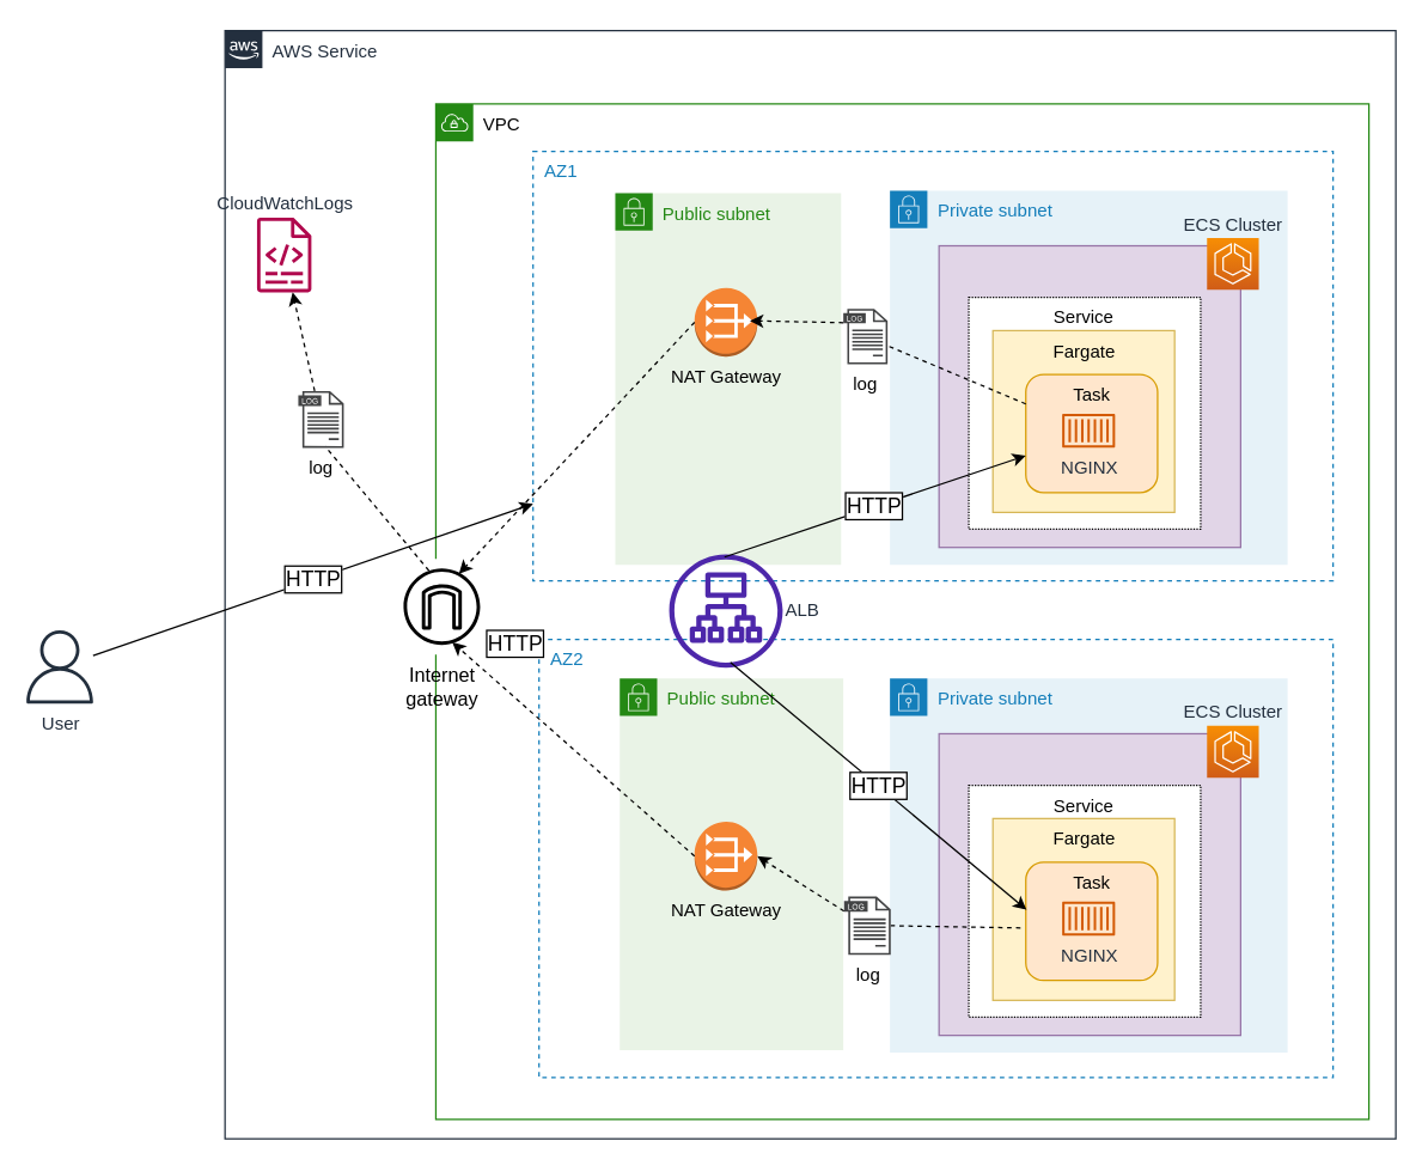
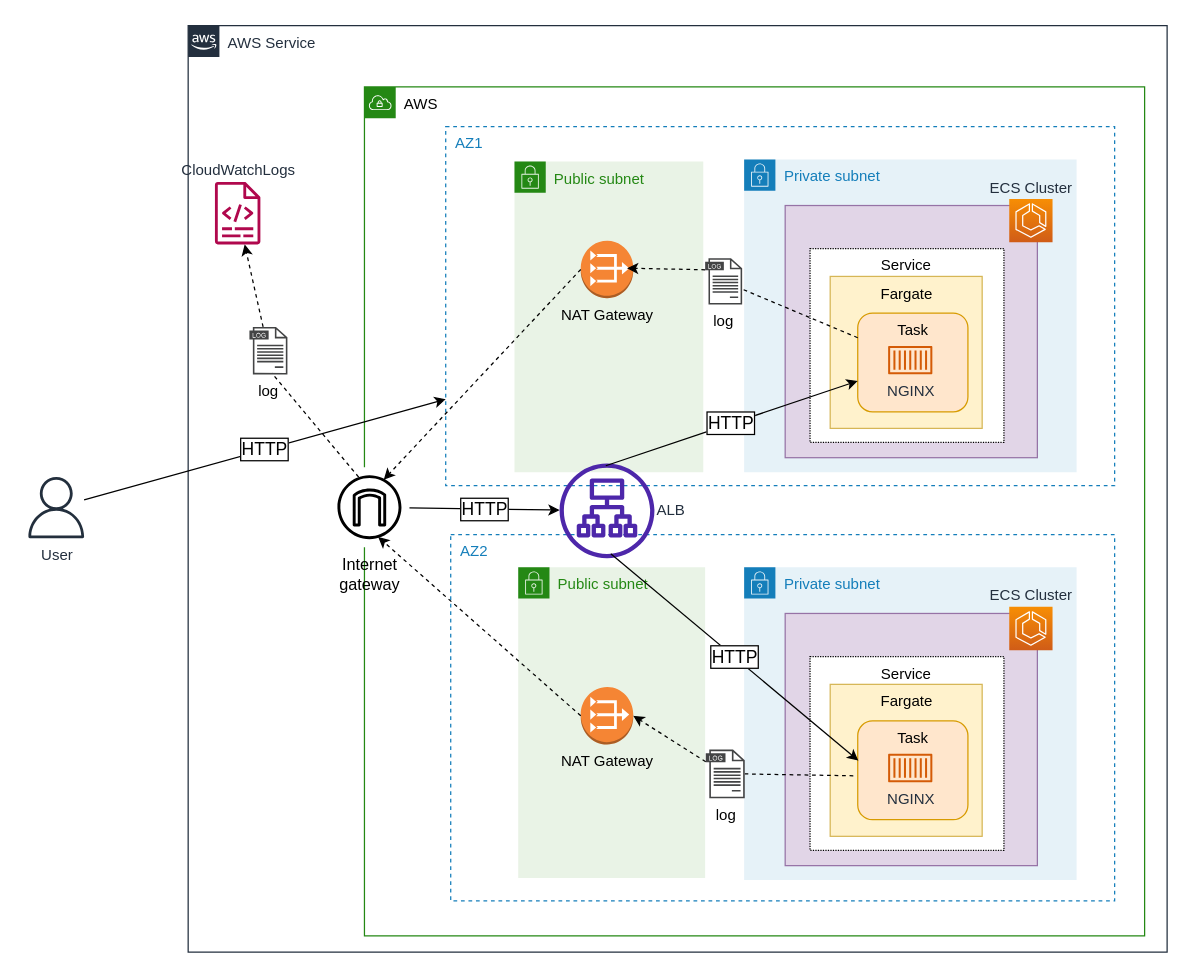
- <mxCell id="22" value="&lt;font style=&quot;&quot; color=&quot;#000000&quot;&gt;VPC&lt;/font&gt;" style="points=[[0,0],[0.25,0],[0.5,0],[0.75,0],[1,0],[1,0.25],[1,0.5],[1,0.75],[1,1],[0.75,1],[0.5,1],[0.25,1],[0,1],[0,0.75],[0,0.5],[0,0.25]];outlineConnect=0;gradientColor=none;html=1;whiteSpace=wrap;fontSize=12;fontStyle=0;container=1;pointerEvents=0;collapsible=0;recursiveResize=0;shape=mxgraph.aws4.group;grIcon=mxgraph.aws4.group_vpc;strokeColor=#248814;fillColor=none;verticalAlign=top;align=left;spacingLeft=30;fontColor=#AAB7B8;dashed=0;rounded=0;dashPattern=1 1;fillStyle=auto;" parent="21" vertex="1"><mxGeometry x="141" y="49" width="624" height="679" as="geometry" /></mxCell>
+ <mxCell id="22" value="&lt;font style=&quot;&quot; color=&quot;#000000&quot;&gt;AWS&lt;/font&gt;" style="points=[[0,0],[0.25,0],[0.5,0],[0.75,0],[1,0],[1,0.25],[1,0.5],[1,0.75],[1,1],[0.75,1],[0.5,1],[0.25,1],[0,1],[0,0.75],[0,0.5],[0,0.25]];outlineConnect=0;gradientColor=none;html=1;whiteSpace=wrap;fontSize=12;fontStyle=0;container=1;pointerEvents=0;collapsible=0;recursiveResize=0;shape=mxgraph.aws4.group;grIcon=mxgraph.aws4.group_vpc;strokeColor=#248814;fillColor=none;verticalAlign=top;align=left;spacingLeft=30;fontColor=#AAB7B8;dashed=0;rounded=0;dashPattern=1 1;fillStyle=auto;" parent="21" vertex="1"><mxGeometry x="141" y="49" width="624" height="679" as="geometry" /></mxCell>
- <mxCell id="26" value="HTTP" style="endArrow=classic;html=1;fontColor=#000000;fontSize=14;labelBorderColor=default;" parent="22" source="24" target="11" edge="1"><mxGeometry relative="1" as="geometry"><mxPoint x="41.003" y="337.048" as="sourcePoint" /><mxPoint x="237.23" y="335.184" as="targetPoint" /></mxGeometry></mxCell>
+ <mxCell id="26" value="HTTP" style="endArrow=classic;html=1;fontColor=#000000;fontSize=14;labelBorderColor=default;" parent="22" source="24" target="23" edge="1"><mxGeometry relative="1" as="geometry"><mxPoint x="41.003" y="337.048" as="sourcePoint" /><mxPoint x="237.23" y="335.184" as="targetPoint" /></mxGeometry></mxCell>
- <mxCell id="20" value="User" style="sketch=0;outlineConnect=0;fontColor=#232F3E;gradientColor=none;fillColor=#232F3D;strokeColor=none;dashed=0;verticalLabelPosition=bottom;verticalAlign=top;align=center;html=1;fontSize=12;fontStyle=0;aspect=fixed;pointerEvents=1;shape=mxgraph.aws4.user;rounded=0;dashPattern=1 1;fillStyle=auto;" parent="1" vertex="1"><mxGeometry x="15" y="421" width="49" height="49" as="geometry" /></mxCell>
+ <mxCell id="20" value="User" style="sketch=0;outlineConnect=0;fontColor=#232F3E;gradientColor=none;fillColor=#232F3D;strokeColor=none;dashed=0;verticalLabelPosition=bottom;verticalAlign=top;align=center;html=1;fontSize=12;fontStyle=0;aspect=fixed;pointerEvents=1;shape=mxgraph.aws4.user;rounded=0;dashPattern=1 1;fillStyle=auto;" parent="1" vertex="1"><mxGeometry x="20" y="381" width="49" height="49" as="geometry" /></mxCell>
